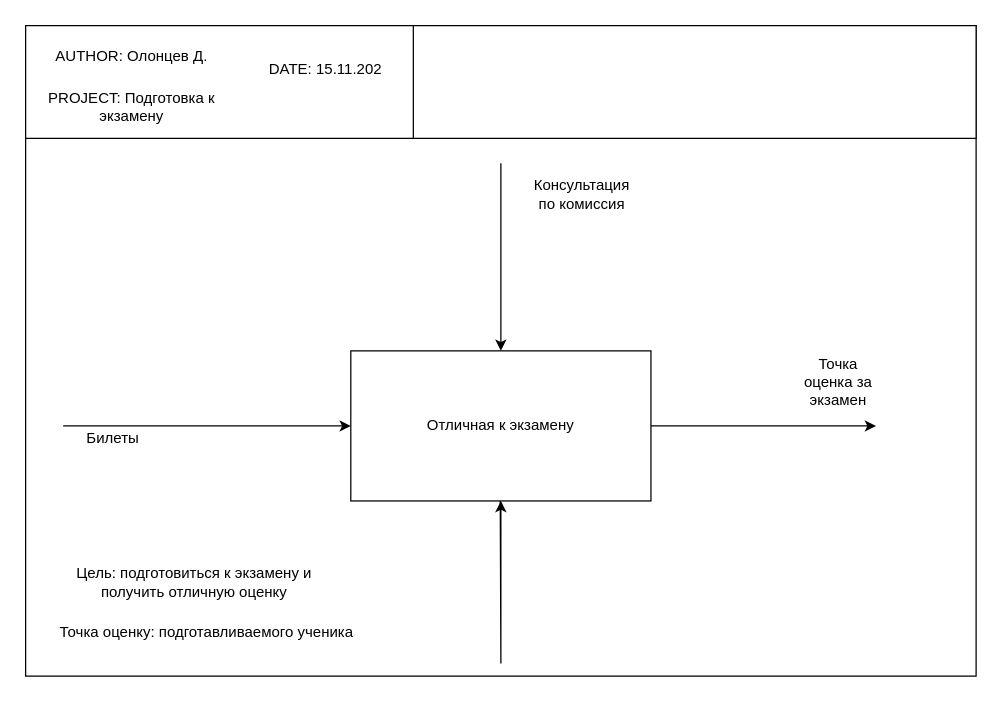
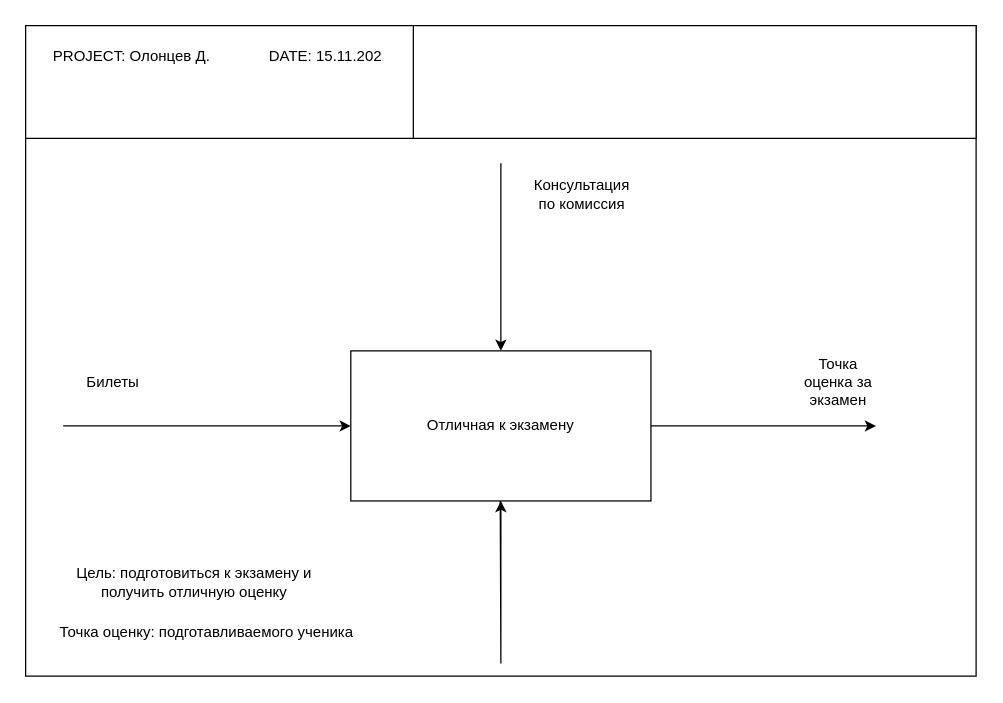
- <mxCell id="19" value="AUTHOR: Олонцев Д." style="text;html=1;strokeColor=none;fillColor=none;align=center;verticalAlign=middle;whiteSpace=wrap;rounded=0;" parent="1" vertex="1"><mxGeometry x="30" y="30" width="150" height="30" as="geometry" /></mxCell>
+ <mxCell id="19" value="PROJECT: Олонцев Д." style="text;html=1;strokeColor=none;fillColor=none;align=center;verticalAlign=middle;whiteSpace=wrap;rounded=0;" parent="1" vertex="1"><mxGeometry x="30" y="30" width="150" height="30" as="geometry" /></mxCell>
- <mxCell id="21" value="DATE: 15.11.202" style="text;html=1;strokeColor=none;fillColor=none;align=center;verticalAlign=middle;whiteSpace=wrap;rounded=0;" parent="1" vertex="1"><mxGeometry x="210" y="40" width="100" height="30" as="geometry" /></mxCell>
+ <mxCell id="21" value="DATE: 15.11.202" style="text;html=1;strokeColor=none;fillColor=none;align=center;verticalAlign=middle;whiteSpace=wrap;rounded=0;" parent="1" vertex="1"><mxGeometry x="210" y="30" width="100" height="30" as="geometry" /></mxCell>
- <mxCell id="20" value="PROJECT: Подготовка к экзамену" style="text;html=1;strokeColor=none;fillColor=none;align=center;verticalAlign=middle;whiteSpace=wrap;rounded=0;" parent="1" vertex="1"><mxGeometry x="30" y="70" width="150" height="30" as="geometry" /></mxCell>
- <mxCell id="10" value="Билеты" style="text;html=1;strokeColor=none;fillColor=none;align=center;verticalAlign=middle;whiteSpace=wrap;rounded=0;" parent="1" vertex="1"><mxGeometry x="60" y="335" width="60" height="30" as="geometry" /></mxCell>
+ <mxCell id="10" value="Билеты" style="text;html=1;strokeColor=none;fillColor=none;align=center;verticalAlign=middle;whiteSpace=wrap;rounded=0;" parent="1" vertex="1"><mxGeometry x="60" y="290" width="60" height="30" as="geometry" /></mxCell>
